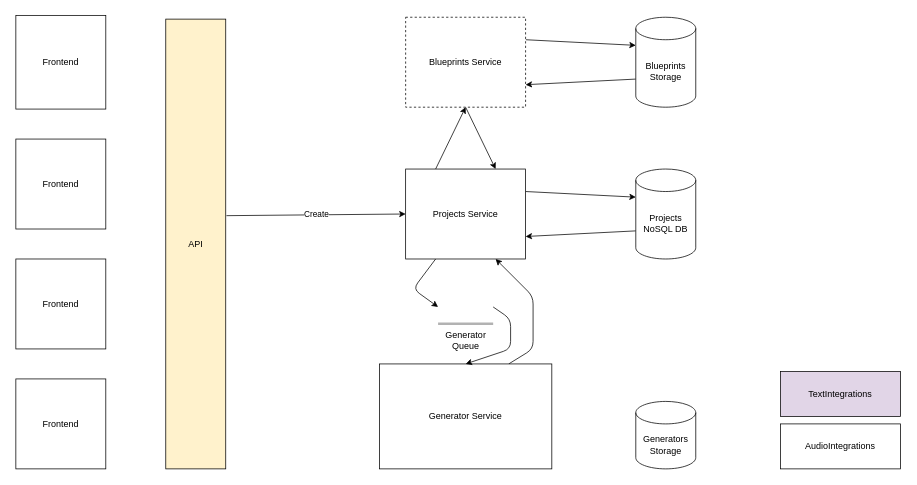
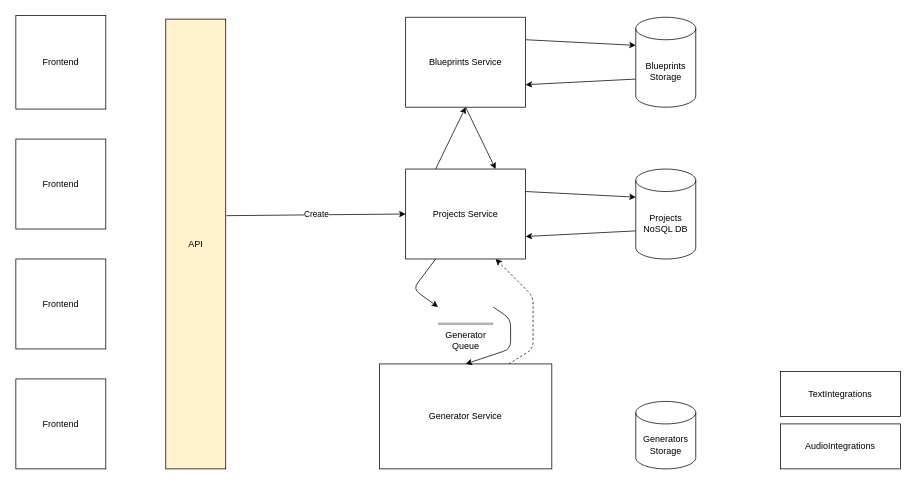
- <mxCell id="10" value="Blueprints Service" style="rounded=0;whiteSpace=wrap;html=1;dashed=1;" parent="1" vertex="1"><mxGeometry x="540" y="22.5" width="160" height="120" as="geometry" /></mxCell>
+ <mxCell id="10" value="Blueprints Service" style="rounded=0;whiteSpace=wrap;html=1;" parent="1" vertex="1"><mxGeometry x="540" y="22.5" width="160" height="120" as="geometry" /></mxCell>
- <mxCell id="6" style="edgeStyle=none;html=1;exitX=0.75;exitY=0;exitDx=0;exitDy=0;entryX=0.75;entryY=1;entryDx=0;entryDy=0;" edge="1" parent="1" source="7" target="19"><mxGeometry relative="1" as="geometry"><Array as="points"><mxPoint x="710" y="465" /><mxPoint x="710" y="395" /></Array></mxGeometry></mxCell>
+ <mxCell id="6" style="edgeStyle=none;html=1;exitX=0.75;exitY=0;exitDx=0;exitDy=0;entryX=0.75;entryY=1;entryDx=0;entryDy=0;dashed=1;" edge="1" parent="1" source="7" target="19"><mxGeometry relative="1" as="geometry"><Array as="points"><mxPoint x="710" y="465" /><mxPoint x="710" y="395" /></Array></mxGeometry></mxCell>
- <mxCell id="13" value="TextIntegrations" style="rounded=0;whiteSpace=wrap;html=1;fillColor=#e1d5e7;" parent="1" vertex="1"><mxGeometry x="1040" y="495" width="160" height="60" as="geometry" /></mxCell>
+ <mxCell id="13" value="TextIntegrations" style="rounded=0;whiteSpace=wrap;html=1;" parent="1" vertex="1"><mxGeometry x="1040" y="495" width="160" height="60" as="geometry" /></mxCell>
